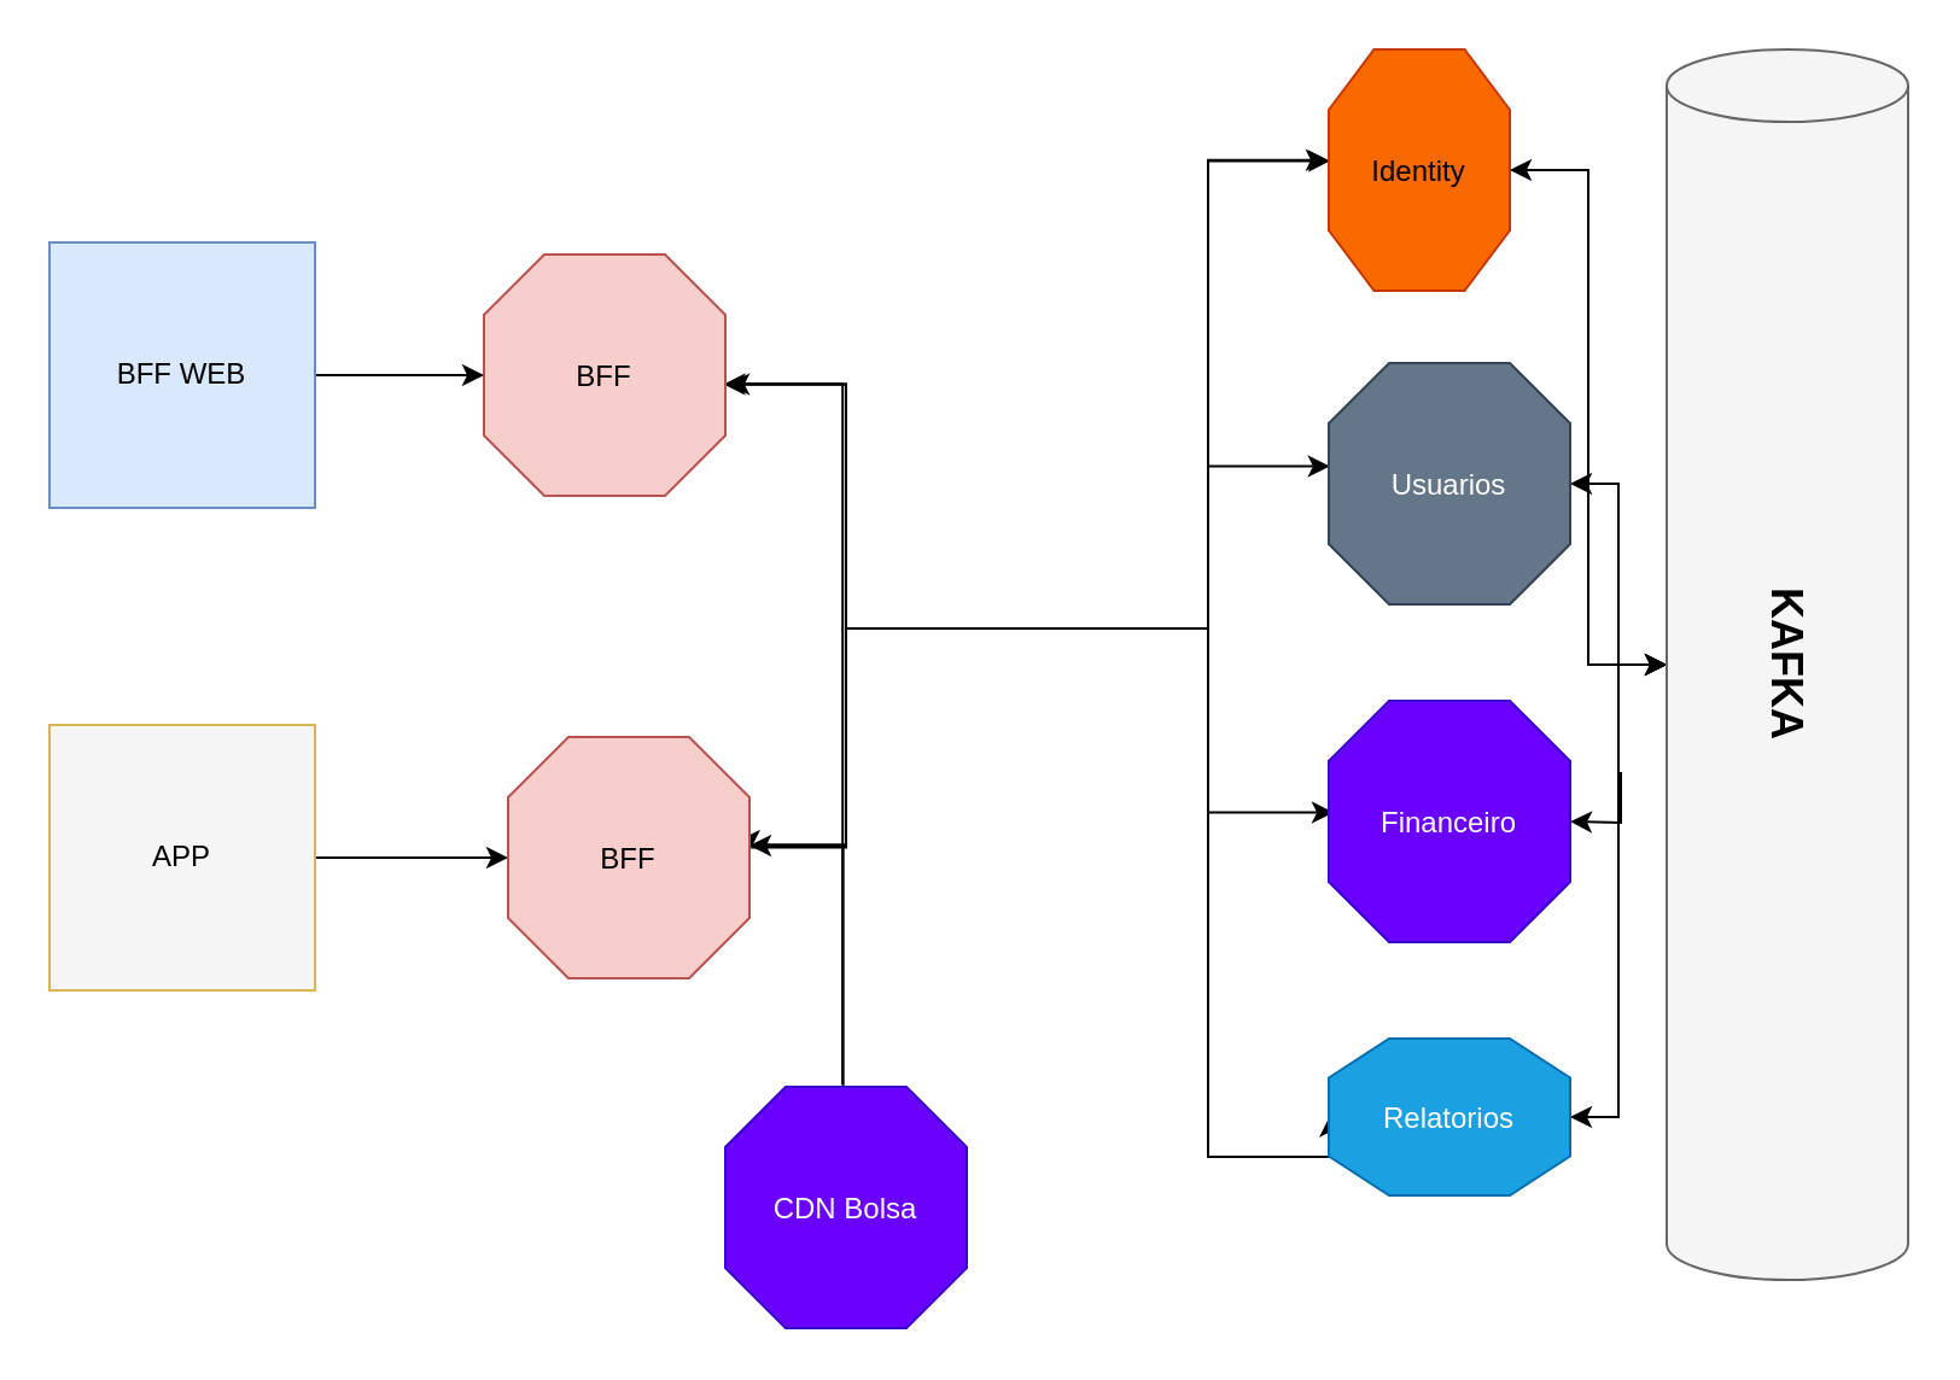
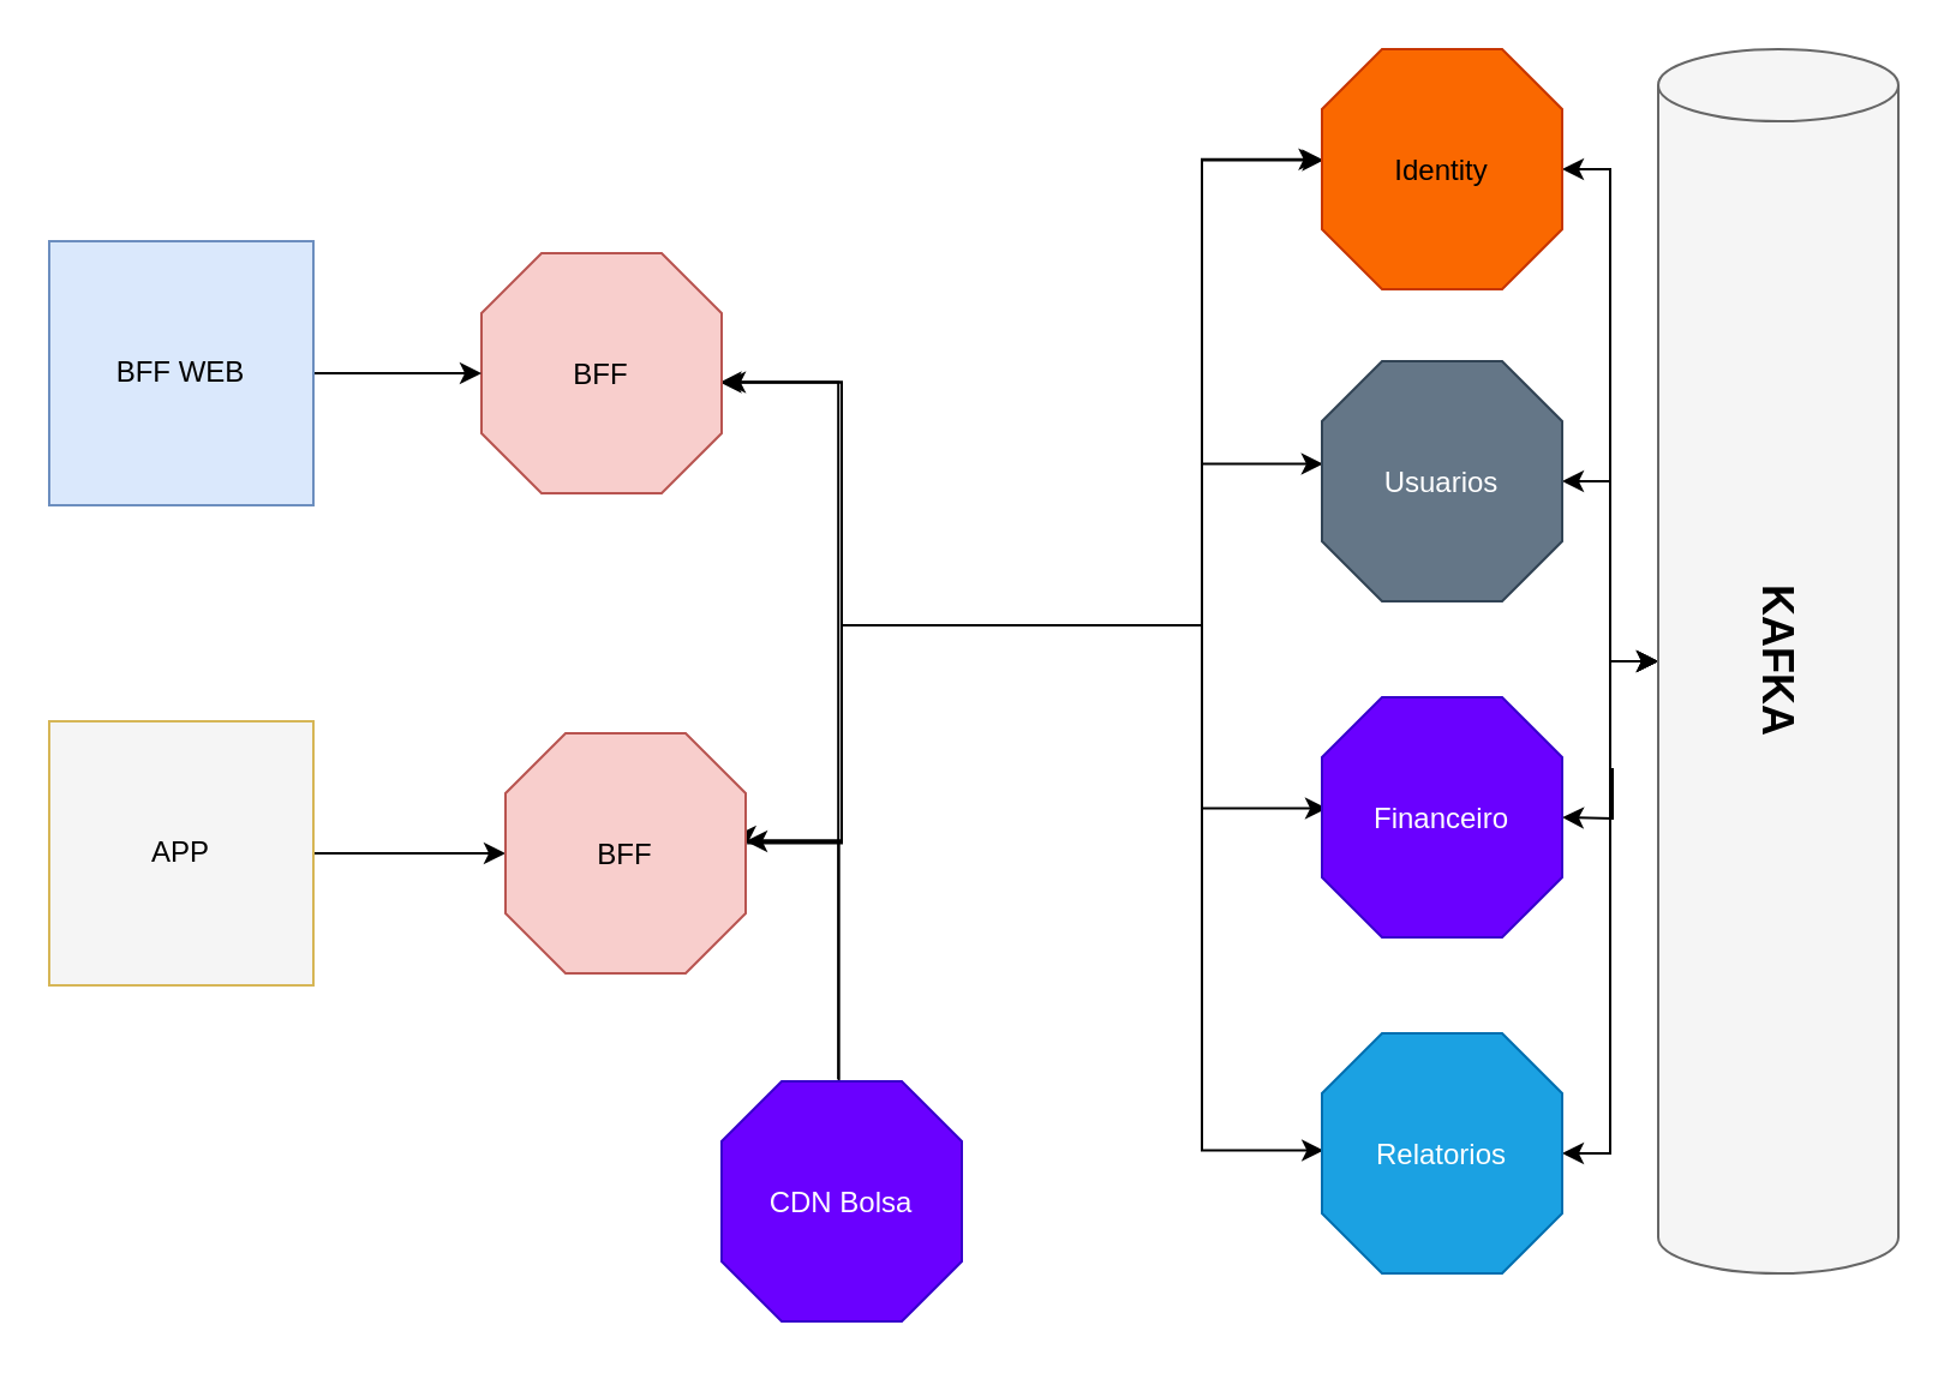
- <mxCell id="16" value="Identity" style="shape=mxgraph.basic.polygon;polyCoords=[[0.25,0],[0.75,0],[1,0.25],[1,0.75],[0.75,1],[0.25,1],[0,0.75],[0,0.25]];fillColor=#fa6800;strokeColor=#C73500;fontColor=#000000;" vertex="1" parent="1"><mxGeometry x="550" y="20" width="75" height="100" as="geometry" /></mxCell>
+ <mxCell id="16" value="Identity" style="shape=mxgraph.basic.polygon;polyCoords=[[0.25,0],[0.75,0],[1,0.25],[1,0.75],[0.75,1],[0.25,1],[0,0.75],[0,0.25]];fillColor=#fa6800;strokeColor=#C73500;fontColor=#000000;" vertex="1" parent="1"><mxGeometry x="550" y="20" width="100" height="100" as="geometry" /></mxCell>
- <mxCell id="21" value="Relatorios" style="shape=mxgraph.basic.polygon;polyCoords=[[0.25,0],[0.75,0],[1,0.25],[1,0.75],[0.75,1],[0.25,1],[0,0.75],[0,0.25]];fillColor=#1ba1e2;fontColor=#ffffff;strokeColor=#006EAF;" vertex="1" parent="1"><mxGeometry x="550" y="430" width="100" height="65" as="geometry" /></mxCell>
+ <mxCell id="21" value="Relatorios" style="shape=mxgraph.basic.polygon;polyCoords=[[0.25,0],[0.75,0],[1,0.25],[1,0.75],[0.75,1],[0.25,1],[0,0.75],[0,0.25]];fillColor=#1ba1e2;fontColor=#ffffff;strokeColor=#006EAF;" vertex="1" parent="1"><mxGeometry x="550" y="430" width="100" height="100" as="geometry" /></mxCell>
